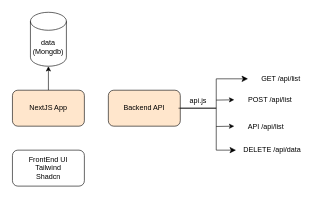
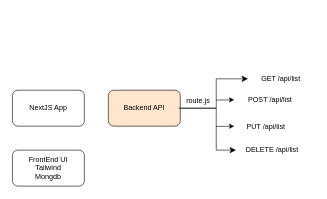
- <mxCell id="2" value="data&lt;br&gt;(Mongdb)" style="shape=cylinder3;whiteSpace=wrap;html=1;boundedLbl=1;backgroundOutline=1;size=15;" vertex="1" parent="1"><mxGeometry x="50" y="20" width="60" height="90" as="geometry" /></mxCell>
- <mxCell id="3" style="edgeStyle=none;html=1;exitX=0.5;exitY=0;exitDx=0;exitDy=0;entryX=0.5;entryY=1;entryDx=0;entryDy=0;entryPerimeter=0;" edge="1" parent="1" source="4" target="2"><mxGeometry relative="1" as="geometry" /></mxCell>
- <mxCell id="11" value="api.js" style="text;html=1;strokeColor=none;fillColor=none;align=center;verticalAlign=middle;whiteSpace=wrap;rounded=0;" vertex="1" parent="1"><mxGeometry x="300" y="153" width="60" height="30" as="geometry" /></mxCell>
+ <mxCell id="11" value="route.js" style="text;html=1;strokeColor=none;fillColor=none;align=center;verticalAlign=middle;whiteSpace=wrap;rounded=0;" vertex="1" parent="1"><mxGeometry x="300" y="153" width="60" height="30" as="geometry" /></mxCell>
- <mxCell id="4" value="NextJS App" style="rounded=1;whiteSpace=wrap;html=1;fillColor=#ffe6cc;" vertex="1" parent="1"><mxGeometry x="20" y="150" width="120" height="60" as="geometry" /></mxCell>
+ <mxCell id="4" value="NextJS App" style="rounded=1;whiteSpace=wrap;html=1;" vertex="1" parent="1"><mxGeometry x="20" y="150" width="120" height="60" as="geometry" /></mxCell>
- <mxCell id="15" value="API /api/list" style="text;html=1;strokeColor=none;fillColor=none;align=center;verticalAlign=middle;whiteSpace=wrap;rounded=0;" vertex="1" parent="1"><mxGeometry x="383" y="196" width="120" height="30" as="geometry" /></mxCell>
+ <mxCell id="15" value="PUT /api/list" style="text;html=1;strokeColor=none;fillColor=none;align=center;verticalAlign=middle;whiteSpace=wrap;rounded=0;" vertex="1" parent="1"><mxGeometry x="383" y="196" width="120" height="30" as="geometry" /></mxCell>
- <mxCell id="9" value="DELETE /api/data" style="text;html=1;strokeColor=none;fillColor=none;align=center;verticalAlign=middle;whiteSpace=wrap;rounded=0;" vertex="1" parent="1"><mxGeometry x="396" y="235" width="115" height="30" as="geometry" /></mxCell>
+ <mxCell id="9" value="DELETE /api/list" style="text;html=1;strokeColor=none;fillColor=none;align=center;verticalAlign=middle;whiteSpace=wrap;rounded=0;" vertex="1" parent="1"><mxGeometry x="396" y="235" width="115" height="30" as="geometry" /></mxCell>
- <mxCell id="5" value="FrontEnd UI&lt;br&gt;Tailwind&lt;br&gt;Shadcn" style="rounded=1;whiteSpace=wrap;html=1;" vertex="1" parent="1"><mxGeometry x="20" y="250" width="120" height="60" as="geometry" /></mxCell>
+ <mxCell id="5" value="FrontEnd UI&lt;br&gt;Tailwind&lt;br&gt;Mongdb" style="rounded=1;whiteSpace=wrap;html=1;" vertex="1" parent="1"><mxGeometry x="20" y="250" width="120" height="60" as="geometry" /></mxCell>
